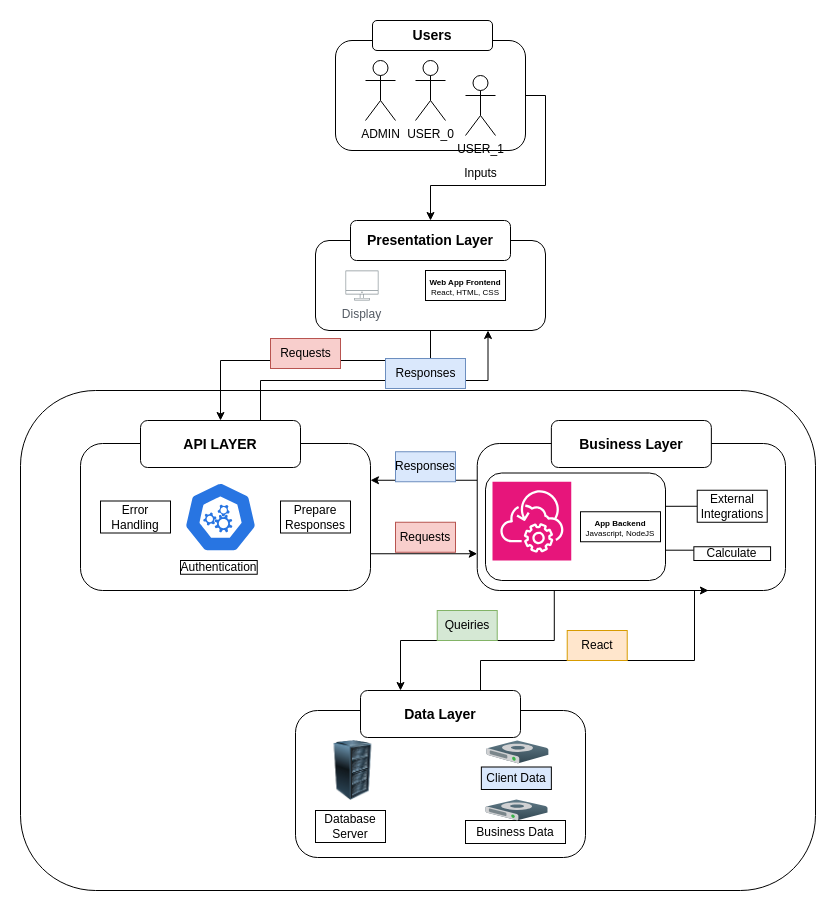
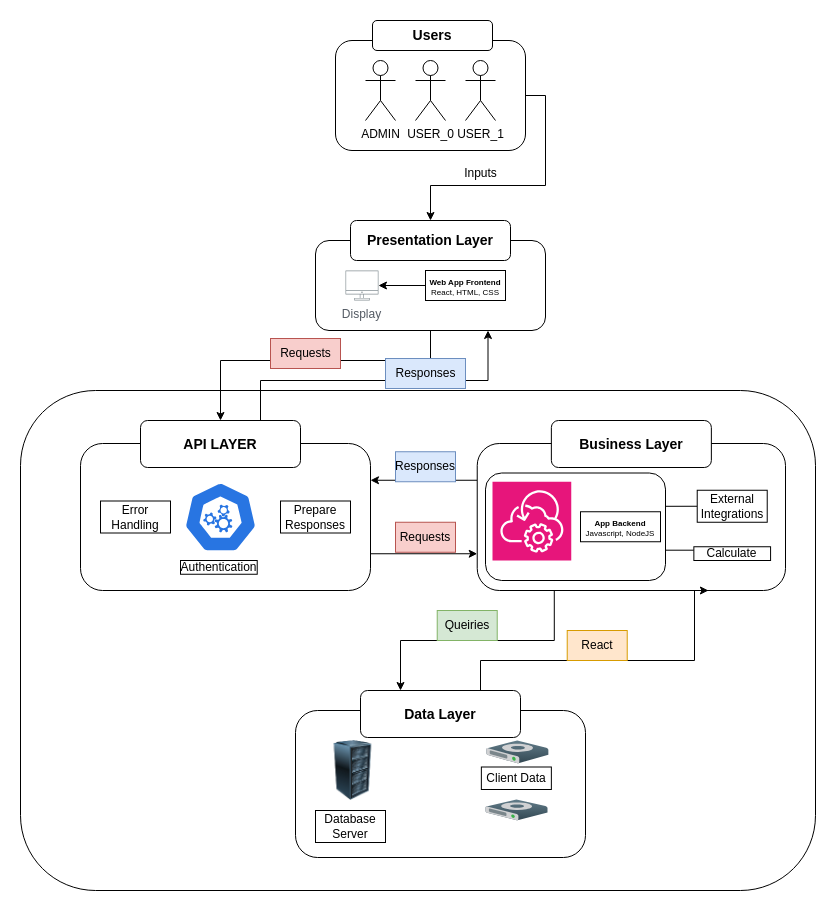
- <mxCell id="10" value="USER_1" style="shape=umlActor;verticalLabelPosition=bottom;verticalAlign=top;html=1;outlineConnect=0;" vertex="1" parent="1"><mxGeometry x="465" y="75" width="30" height="60" as="geometry" /></mxCell>
+ <mxCell id="10" value="USER_1" style="shape=umlActor;verticalLabelPosition=bottom;verticalAlign=top;html=1;outlineConnect=0;" vertex="1" parent="1"><mxGeometry x="465" y="60" width="30" height="60" as="geometry" /></mxCell>
+ <mxCell id="13" style="edgeStyle=orthogonalEdgeStyle;rounded=0;orthogonalLoop=1;jettySize=auto;html=1;exitX=0;exitY=0.5;exitDx=0;exitDy=0;" edge="1" parent="1" source="14" target="12"><mxGeometry relative="1" as="geometry" /></mxCell>
- <mxCell id="34" value="Client Data" style="rounded=0;whiteSpace=wrap;html=1;fillColor=#dae8fc;" vertex="1" parent="1"><mxGeometry x="480.86" y="766.5" width="70" height="22.5" as="geometry" /></mxCell>
+ <mxCell id="34" value="Client Data" style="rounded=0;whiteSpace=wrap;html=1;" vertex="1" parent="1"><mxGeometry x="480.86" y="766.5" width="70" height="22.5" as="geometry" /></mxCell>
- <mxCell id="35" value="Business Data" style="rounded=0;whiteSpace=wrap;html=1;" vertex="1" parent="1"><mxGeometry x="465" y="820" width="100" height="23" as="geometry" /></mxCell>
